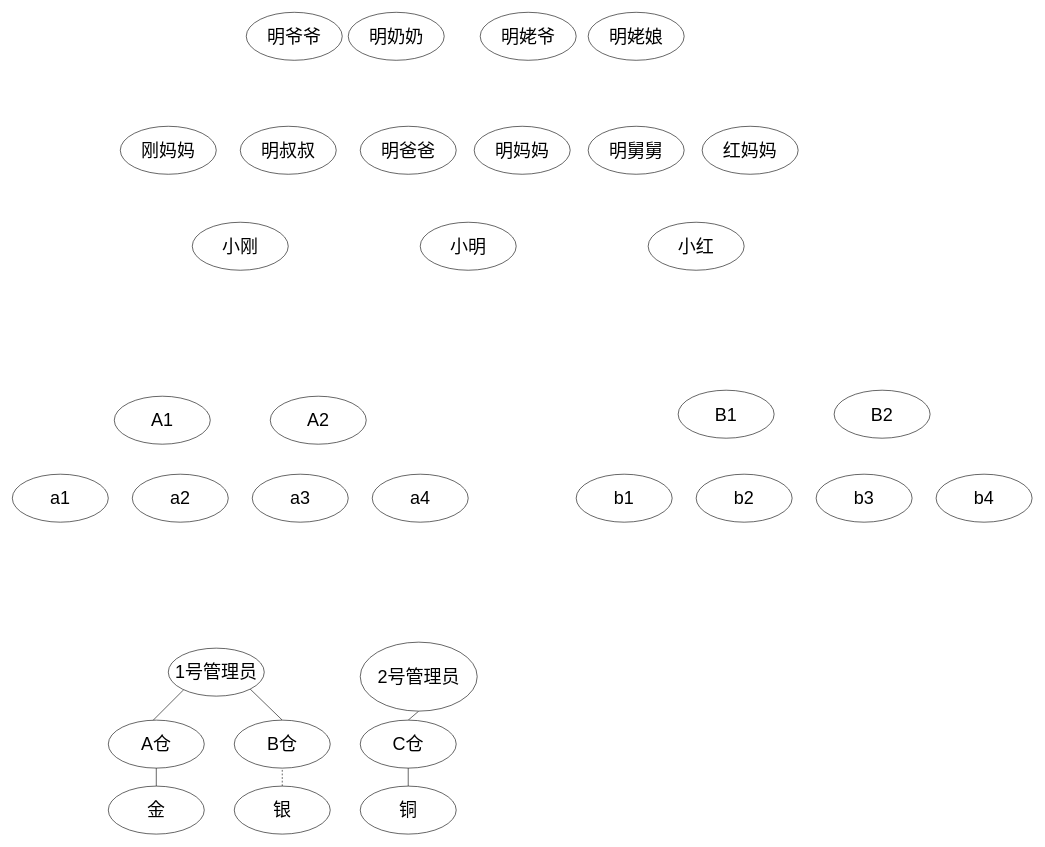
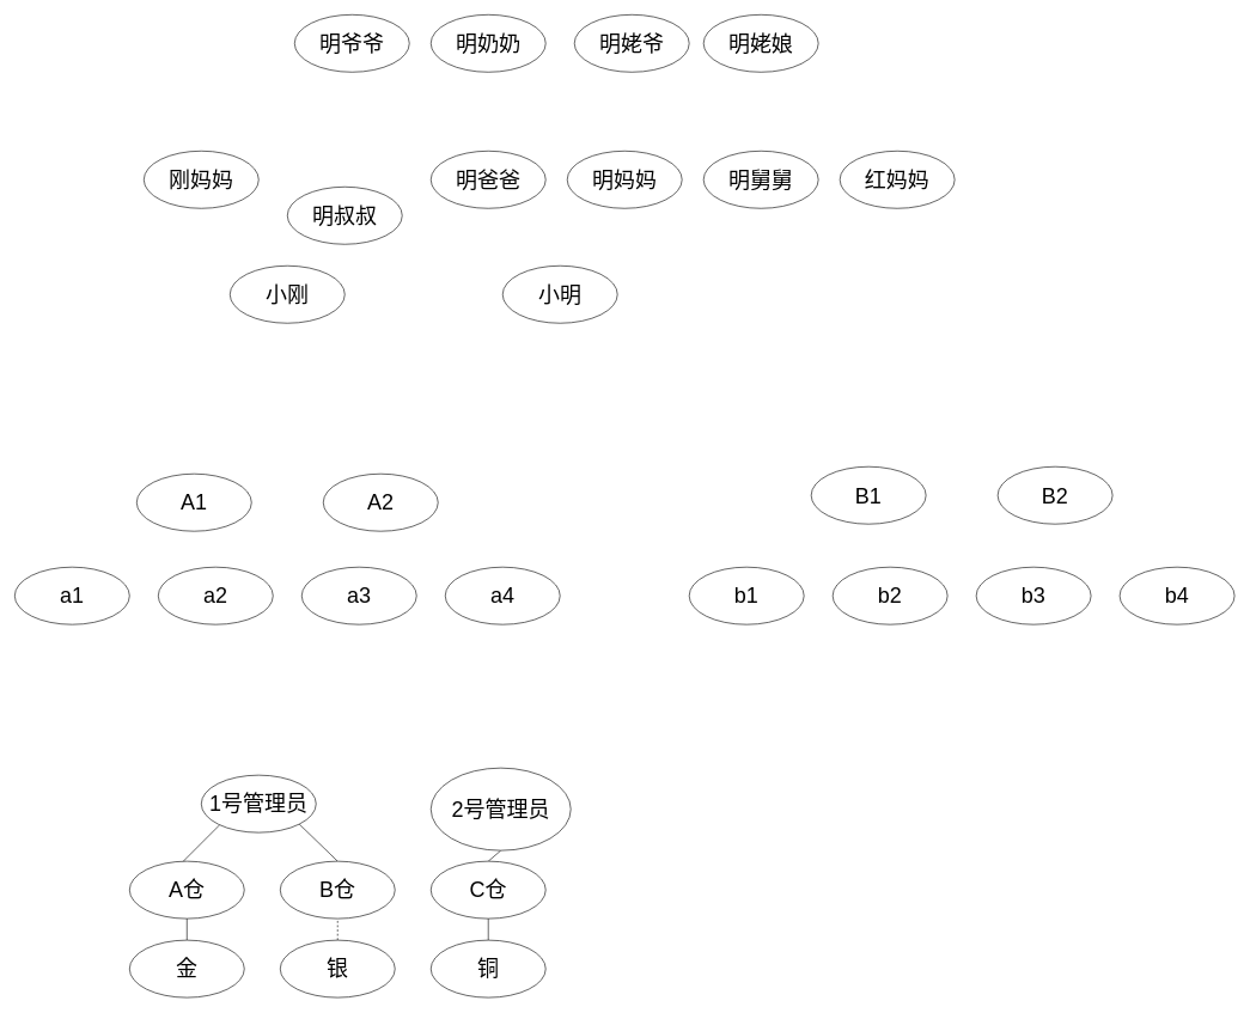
- <mxCell id="7" value="&lt;font style=&quot;font-size: 30px;&quot;&gt;明奶奶&lt;/font&gt;" style="ellipse;whiteSpace=wrap;html=1;" vertex="1" parent="1"><mxGeometry x="580" y="20" width="160" height="80" as="geometry" /></mxCell>
+ <mxCell id="7" value="&lt;font style=&quot;font-size: 30px;&quot;&gt;明奶奶&lt;/font&gt;" style="ellipse;whiteSpace=wrap;html=1;" vertex="1" parent="1"><mxGeometry x="600" y="20" width="160" height="80" as="geometry" /></mxCell>
- <mxCell id="3" value="&lt;font style=&quot;font-size: 30px;&quot;&gt;明叔叔&lt;/font&gt;" style="ellipse;whiteSpace=wrap;html=1;" vertex="1" parent="1"><mxGeometry x="400" y="210" width="160" height="80" as="geometry" /></mxCell>
+ <mxCell id="3" value="&lt;font style=&quot;font-size: 30px;&quot;&gt;明叔叔&lt;/font&gt;" style="ellipse;whiteSpace=wrap;html=1;" vertex="1" parent="1"><mxGeometry x="400" y="260" width="160" height="80" as="geometry" /></mxCell>
- <mxCell id="11" value="&lt;font style=&quot;font-size: 30px;&quot;&gt;小红&lt;/font&gt;" style="ellipse;whiteSpace=wrap;html=1;" vertex="1" parent="1"><mxGeometry x="1080" y="370" width="160" height="80" as="geometry" /></mxCell>
